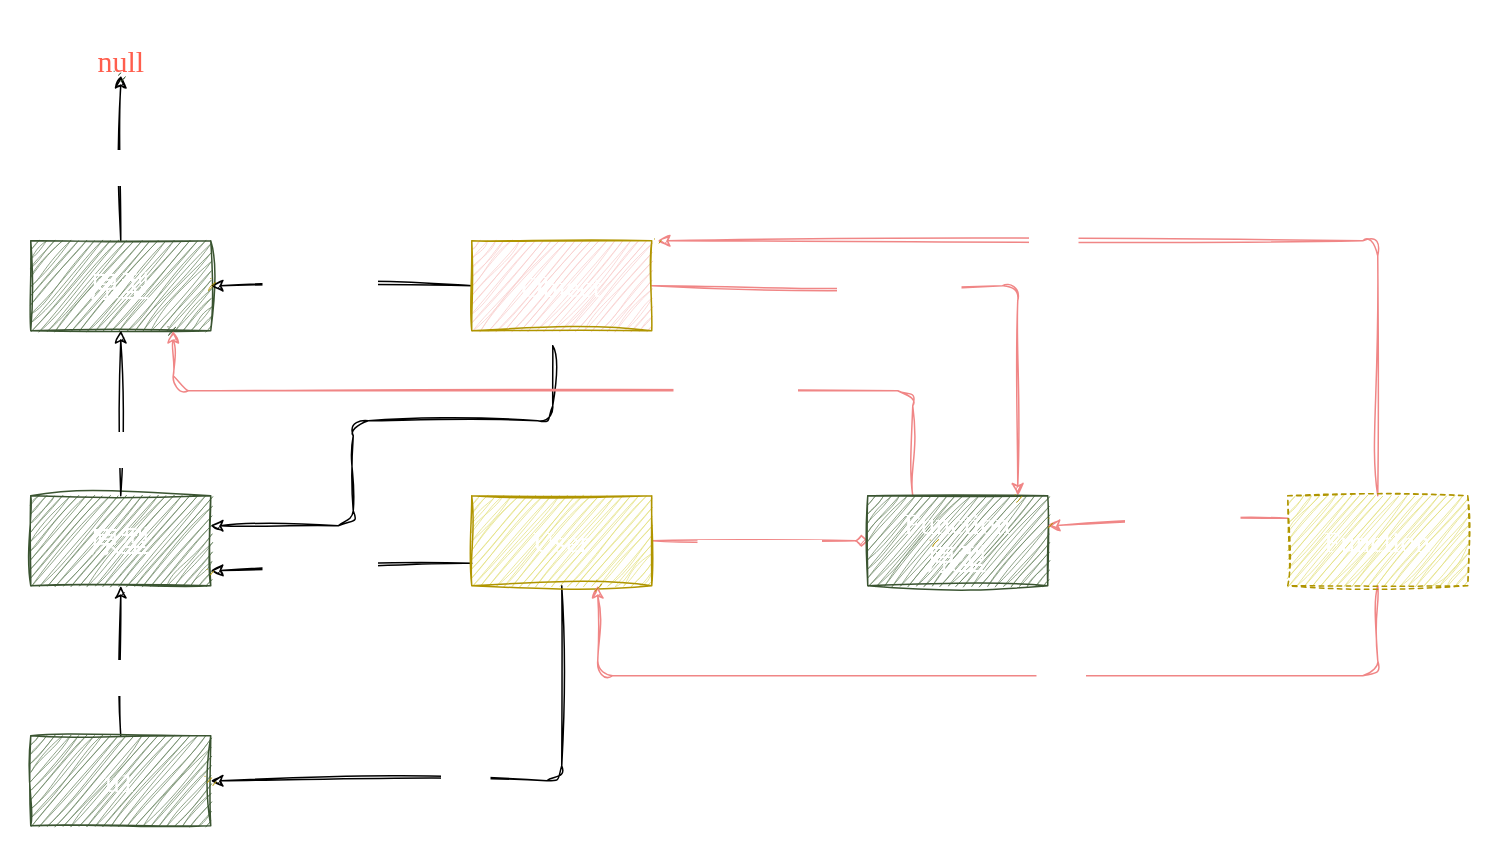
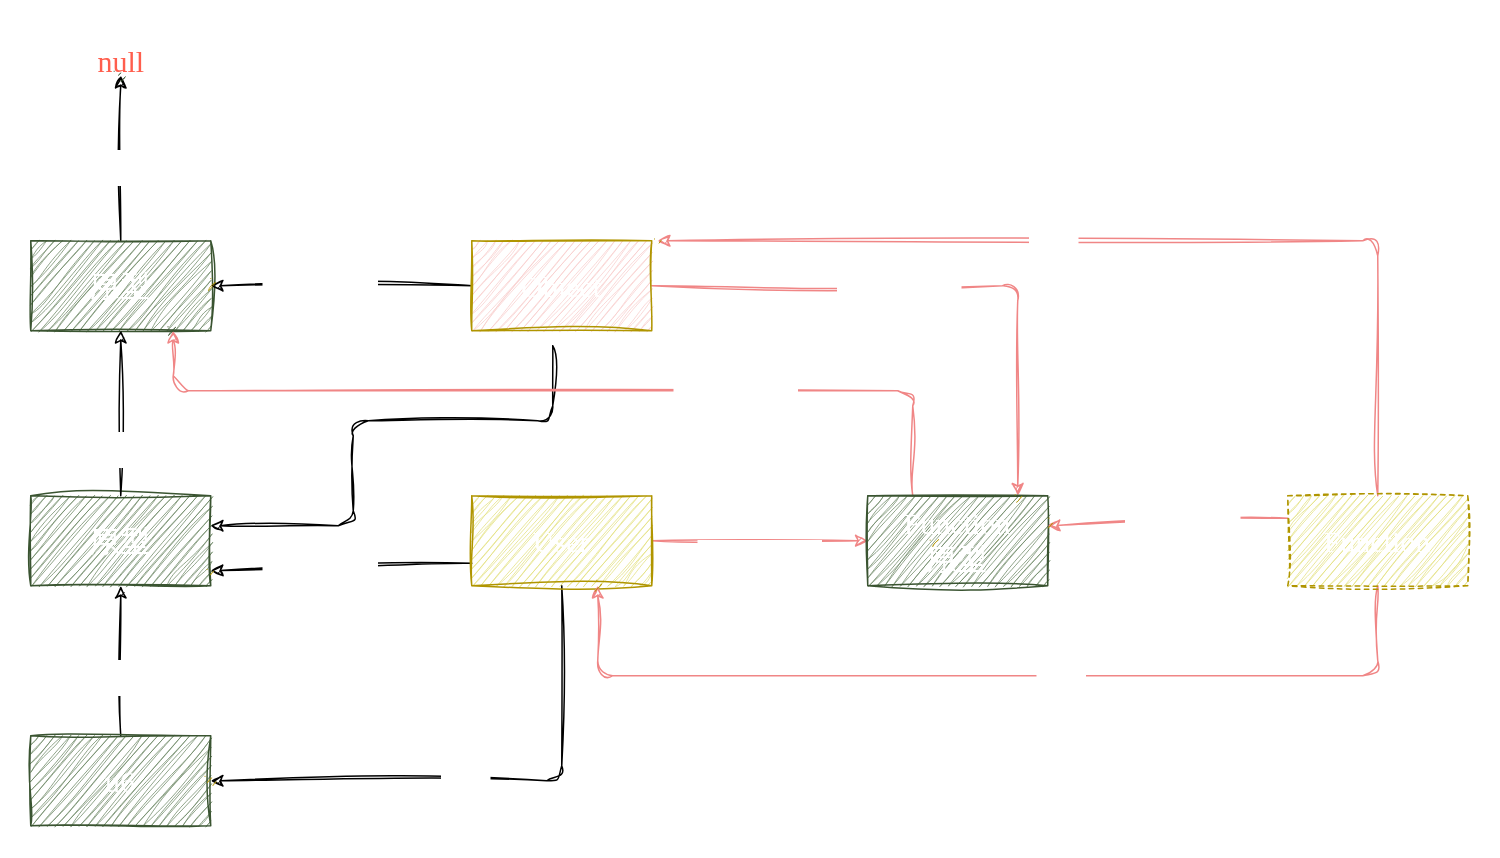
- <mxCell id="10" value="" style="edgeStyle=none;sketch=1;hachureGap=4;jiggle=2;curveFitting=1;html=1;fontFamily=Architects Daughter;fontSource=https%3A%2F%2Ffonts.googleapis.com%2Fcss%3Ffamily%3DArchitects%2BDaughter;fontSize=16;fontColor=#FFFFFF;strokeColor=#F08686;endArrow=diamond;" edge="1" parent="1" source="12" target="32"><mxGeometry relative="1" as="geometry" /></mxCell>
+ <mxCell id="10" value="" style="edgeStyle=none;sketch=1;hachureGap=4;jiggle=2;curveFitting=1;html=1;fontFamily=Architects Daughter;fontSource=https%3A%2F%2Ffonts.googleapis.com%2Fcss%3Ffamily%3DArchitects%2BDaughter;fontSize=16;fontColor=#FFFFFF;strokeColor=#F08686;" edge="1" parent="1" source="12" target="32"><mxGeometry relative="1" as="geometry" /></mxCell>
- <mxCell id="5" value="u1" style="rounded=0;whiteSpace=wrap;html=1;sketch=1;hachureGap=4;jiggle=2;curveFitting=1;fontFamily=Architects Daughter;fontSource=https%3A%2F%2Ffonts.googleapis.com%2Fcss%3Ffamily%3DArchitects%2BDaughter;fontSize=20;fillColor=#6d8764;fontColor=#ffffff;strokeColor=#3A5431;" vertex="1" parent="1"><mxGeometry x="20" y="490" width="120" height="60" as="geometry" /></mxCell>
+ <mxCell id="5" value="u6" style="rounded=0;whiteSpace=wrap;html=1;sketch=1;hachureGap=4;jiggle=2;curveFitting=1;fontFamily=Architects Daughter;fontSource=https%3A%2F%2Ffonts.googleapis.com%2Fcss%3Ffamily%3DArchitects%2BDaughter;fontSize=20;fillColor=#6d8764;fontColor=#ffffff;strokeColor=#3A5431;" vertex="1" parent="1"><mxGeometry x="20" y="490" width="120" height="60" as="geometry" /></mxCell>
